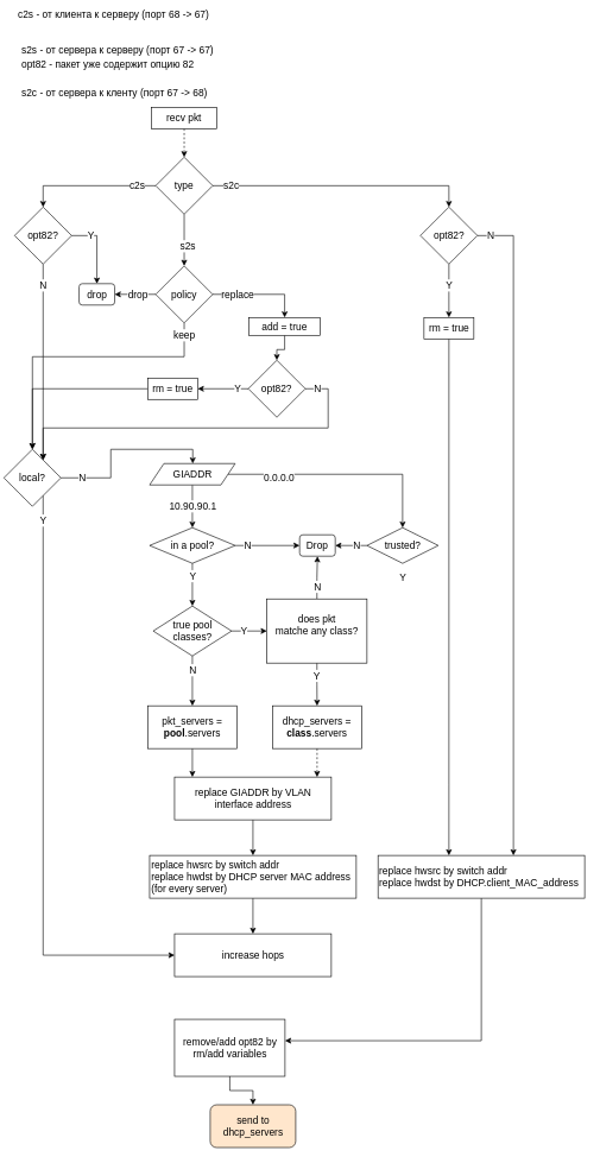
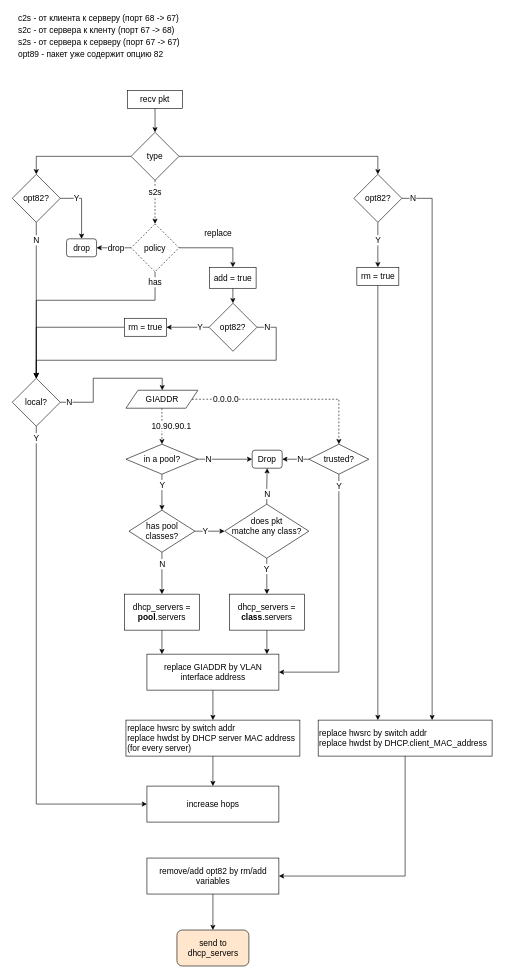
- <mxCell id="41" value="c2s - от клиента к серверу (порт 68 -&amp;gt; 67)" style="text;html=1;align=left;verticalAlign=middle;resizable=0;points=[];autosize=1;fontSize=14;" vertex="1" parent="1"><mxGeometry x="22.5" y="10" width="280" height="20" as="geometry" /></mxCell>
+ <mxCell id="41" value="c2s - от клиента к серверу (порт 68 -&amp;gt; 67)" style="text;html=1;align=left;verticalAlign=middle;resizable=0;points=[];autosize=1;fontSize=14;" vertex="1" parent="1"><mxGeometry x="27.5" y="20" width="280" height="20" as="geometry" /></mxCell>
- <mxCell id="52" value="opt82 - пакет уже содержит опцию 82" style="text;html=1;align=left;verticalAlign=middle;resizable=0;points=[];autosize=1;fontSize=14;" vertex="1" parent="1"><mxGeometry x="27.5" y="80" width="260" height="20" as="geometry" /></mxCell>
+ <mxCell id="52" value="opt89 - пакет уже содержит опцию 82" style="text;html=1;align=left;verticalAlign=middle;resizable=0;points=[];autosize=1;fontSize=14;" vertex="1" parent="1"><mxGeometry x="27.5" y="80" width="260" height="20" as="geometry" /></mxCell>
- <mxCell id="42" value="s2c - от сервера к кленту (порт 67 -&amp;gt; 68)" style="text;html=1;align=left;verticalAlign=middle;resizable=0;points=[];autosize=1;fontSize=14;" vertex="1" parent="1"><mxGeometry x="27.5" y="120" width="280" height="20" as="geometry" /></mxCell>
+ <mxCell id="42" value="s2c - от сервера к кленту (порт 67 -&amp;gt; 68)" style="text;html=1;align=left;verticalAlign=middle;resizable=0;points=[];autosize=1;fontSize=14;" vertex="1" parent="1"><mxGeometry x="27.5" y="40" width="280" height="20" as="geometry" /></mxCell>
- <mxCell id="39" style="edgeStyle=orthogonalEdgeStyle;rounded=0;orthogonalLoop=1;jettySize=auto;html=1;entryX=0.5;entryY=0;entryDx=0;entryDy=0;fontSize=14;dashed=1;" edge="1" parent="1" source="40" target="38"><mxGeometry relative="1" as="geometry" /></mxCell>
+ <mxCell id="39" style="edgeStyle=orthogonalEdgeStyle;rounded=0;orthogonalLoop=1;jettySize=auto;html=1;entryX=0.5;entryY=0;entryDx=0;entryDy=0;fontSize=14;" edge="1" parent="1" source="40" target="38"><mxGeometry relative="1" as="geometry" /></mxCell>
- <mxCell id="51" value="c2s" style="text;html=1;align=center;verticalAlign=middle;resizable=0;points=[];autosize=1;fontSize=14;labelBackgroundColor=#ffffff;labelBorderColor=none;" vertex="1" parent="1"><mxGeometry x="172" y="250" width="40" height="20" as="geometry" /></mxCell>
- <mxCell id="47" value="s2c" style="text;html=1;align=center;verticalAlign=middle;resizable=0;points=[];autosize=1;fontSize=14;labelBackgroundColor=#ffffff;labelBorderColor=none;" vertex="1" parent="1"><mxGeometry x="304" y="250" width="40" height="20" as="geometry" /></mxCell>
- <mxCell id="37" style="edgeStyle=orthogonalEdgeStyle;rounded=0;orthogonalLoop=1;jettySize=auto;html=1;fontSize=14;" edge="1" parent="1" source="38" target="61"><mxGeometry relative="1" as="geometry" /></mxCell>
+ <mxCell id="37" style="edgeStyle=orthogonalEdgeStyle;rounded=0;orthogonalLoop=1;jettySize=auto;html=1;fontSize=14;dashed=1;" edge="1" parent="1" source="38" target="61"><mxGeometry relative="1" as="geometry" /></mxCell>
- <mxCell id="62" value="s2s" style="text;html=1;align=center;verticalAlign=middle;resizable=0;points=[];autosize=1;fontSize=14;labelBackgroundColor=#ffffff;labelBorderColor=none;" vertex="1" parent="1"><mxGeometry x="243" y="335" width="40" height="20" as="geometry" /></mxCell>
+ <mxCell id="62" value="s2s" style="text;html=1;align=center;verticalAlign=middle;resizable=0;points=[];autosize=1;fontSize=14;labelBackgroundColor=#ffffff;labelBorderColor=none;" vertex="1" parent="1"><mxGeometry x="238" y="310" width="40" height="20" as="geometry" /></mxCell>
- <mxCell id="61" value="policy" style="rhombus;whiteSpace=wrap;html=1;labelBackgroundColor=none;fontSize=14;" vertex="1" parent="1"><mxGeometry x="218" y="372.5" width="80" height="80" as="geometry" /></mxCell>
+ <mxCell id="61" value="policy" style="rhombus;whiteSpace=wrap;html=1;labelBackgroundColor=none;fontSize=14;dashed=1;" vertex="1" parent="1"><mxGeometry x="218" y="372.5" width="80" height="80" as="geometry" /></mxCell>
- <mxCell id="66" value="replace" style="text;html=1;align=center;verticalAlign=middle;resizable=0;points=[];autosize=1;fontSize=14;labelBackgroundColor=#ffffff;labelBorderColor=none;" vertex="1" parent="1"><mxGeometry x="302.5" y="402.5" width="60" height="20" as="geometry" /></mxCell>
+ <mxCell id="66" value="replace" style="text;html=1;align=center;verticalAlign=middle;resizable=0;points=[];autosize=1;fontSize=14;labelBackgroundColor=#ffffff;labelBorderColor=none;" vertex="1" parent="1"><mxGeometry x="332.5" y="377.5" width="60" height="20" as="geometry" /></mxCell>
- <mxCell id="64" value="add = true" style="rounded=0;whiteSpace=wrap;html=1;labelBackgroundColor=#ffffff;fontSize=14;align=center;" vertex="1" parent="1"><mxGeometry x="349" y="445" width="100" height="25" as="geometry" /></mxCell>
+ <mxCell id="64" value="add = true" style="rounded=0;whiteSpace=wrap;html=1;labelBackgroundColor=#ffffff;fontSize=14;align=center;" vertex="1" parent="1"><mxGeometry x="349" y="445" width="77.5" height="35" as="geometry" /></mxCell>
- <mxCell id="67" value="keep" style="text;html=1;align=center;verticalAlign=middle;resizable=0;points=[];autosize=1;fontSize=14;labelBackgroundColor=#ffffff;labelBorderColor=none;" vertex="1" parent="1"><mxGeometry x="232.5" y="460" width="50" height="20" as="geometry" /></mxCell>
+ <mxCell id="67" value="has" style="text;html=1;align=center;verticalAlign=middle;resizable=0;points=[];autosize=1;fontSize=14;labelBackgroundColor=#ffffff;labelBorderColor=none;" vertex="1" parent="1"><mxGeometry x="232.5" y="460" width="50" height="20" as="geometry" /></mxCell>
- <mxCell id="2" style="edgeStyle=orthogonalEdgeStyle;rounded=0;orthogonalLoop=1;jettySize=auto;html=1;exitX=1;exitY=0.5;exitDx=0;exitDy=0;entryX=0.5;entryY=0;entryDx=0;entryDy=0;" edge="1" parent="1" source="4" target="13"><mxGeometry relative="1" as="geometry"><mxPoint x="459.5" y="760" as="targetPoint" /><Array as="points"><mxPoint x="565" y="665" /></Array></mxGeometry></mxCell>
+ <mxCell id="2" style="edgeStyle=orthogonalEdgeStyle;rounded=0;orthogonalLoop=1;jettySize=auto;html=1;exitX=1;exitY=0.5;exitDx=0;exitDy=0;entryX=0.5;entryY=0;entryDx=0;entryDy=0;dashed=1;" edge="1" parent="1" source="4" target="13"><mxGeometry relative="1" as="geometry"><mxPoint x="459.5" y="760" as="targetPoint" /><Array as="points"><mxPoint x="565" y="665" /></Array></mxGeometry></mxCell>
- <mxCell id="86" value="&lt;div&gt;local?&lt;/div&gt;" style="rhombus;whiteSpace=wrap;html=1;labelBackgroundColor=#ffffff;fontSize=14;align=center;" vertex="1" parent="1"><mxGeometry x="5" y="630" width="80" height="80" as="geometry" /></mxCell>
+ <mxCell id="86" value="&lt;div&gt;local?&lt;/div&gt;" style="rhombus;whiteSpace=wrap;html=1;labelBackgroundColor=#ffffff;fontSize=14;align=center;" vertex="1" parent="1"><mxGeometry x="20" y="630" width="80" height="80" as="geometry" /></mxCell>
- <mxCell id="14" value="0.0.0.0" style="text;html=1;align=center;verticalAlign=middle;resizable=0;points=[];autosize=1;fontSize=14;labelBackgroundColor=#ffffff;" vertex="1" parent="1"><mxGeometry x="360.5" y="660" width="60" height="20" as="geometry" /></mxCell>
+ <mxCell id="14" value="0.0.0.0" style="text;html=1;align=center;verticalAlign=middle;resizable=0;points=[];autosize=1;fontSize=14;labelBackgroundColor=#ffffff;" vertex="1" parent="1"><mxGeometry x="345.5" y="655" width="60" height="20" as="geometry" /></mxCell>
- <mxCell id="3" style="edgeStyle=orthogonalEdgeStyle;rounded=0;orthogonalLoop=1;jettySize=auto;html=1;exitX=0.5;exitY=1;exitDx=0;exitDy=0;entryX=0.5;entryY=0;entryDx=0;entryDy=0;" edge="1" parent="1" source="4" target="8"><mxGeometry relative="1" as="geometry"><mxPoint x="269.5" y="810" as="targetPoint" /></mxGeometry></mxCell>
+ <mxCell id="3" style="edgeStyle=orthogonalEdgeStyle;rounded=0;orthogonalLoop=1;jettySize=auto;html=1;exitX=0.5;exitY=1;exitDx=0;exitDy=0;entryX=0.5;entryY=0;entryDx=0;entryDy=0;dashed=1;" edge="1" parent="1" source="4" target="8"><mxGeometry relative="1" as="geometry"><mxPoint x="269.5" y="810" as="targetPoint" /></mxGeometry></mxCell>
- <mxCell id="5" value="&lt;div style=&quot;font-size: 14px;&quot;&gt;10.90.90.1&lt;/div&gt;" style="text;html=1;align=center;verticalAlign=middle;resizable=0;points=[];autosize=1;labelBackgroundColor=#ffffff;fontSize=14;" vertex="1" parent="1"><mxGeometry x="229.5" y="700" width="80" height="20" as="geometry" /></mxCell>
+ <mxCell id="5" value="&lt;div style=&quot;font-size: 14px;&quot;&gt;10.90.90.1&lt;/div&gt;" style="text;html=1;align=center;verticalAlign=middle;resizable=0;points=[];autosize=1;labelBackgroundColor=#ffffff;fontSize=14;" vertex="1" parent="1"><mxGeometry x="244.5" y="700" width="80" height="20" as="geometry" /></mxCell>
- <mxCell id="19" value="true pool classes?" style="rhombus;whiteSpace=wrap;html=1;labelBackgroundColor=none;fontSize=14;" vertex="1" parent="1"><mxGeometry x="214.5" y="850" width="110" height="70" as="geometry" /></mxCell>
+ <mxCell id="19" value="has pool classes?" style="rhombus;whiteSpace=wrap;html=1;labelBackgroundColor=none;fontSize=14;" vertex="1" parent="1"><mxGeometry x="214.5" y="850" width="110" height="70" as="geometry" /></mxCell>
- <mxCell id="22" value="does pkt&lt;div&gt; matche any class?&lt;/div&gt;&lt;div&gt;&lt;br&gt;&lt;/div&gt;" style="whiteSpace=wrap;html=1;labelBackgroundColor=none;fontSize=14;rounded=0;" vertex="1" parent="1"><mxGeometry x="374" y="840" width="140.5" height="90" as="geometry" /></mxCell>
+ <mxCell id="22" value="does pkt&lt;div&gt; matche any class?&lt;/div&gt;&lt;div&gt;&lt;br&gt;&lt;/div&gt;" style="rhombus;whiteSpace=wrap;html=1;labelBackgroundColor=none;fontSize=14;" vertex="1" parent="1"><mxGeometry x="374" y="840" width="140.5" height="90" as="geometry" /></mxCell>
- <mxCell id="28" value="pkt_servers = &lt;b&gt;pool&lt;/b&gt;.servers" style="rounded=0;whiteSpace=wrap;html=1;labelBackgroundColor=none;fontSize=14;" vertex="1" parent="1"><mxGeometry x="207" y="990" width="125" height="60" as="geometry" /></mxCell>
+ <mxCell id="28" value="dhcp_servers = &lt;b&gt;pool&lt;/b&gt;.servers" style="rounded=0;whiteSpace=wrap;html=1;labelBackgroundColor=none;fontSize=14;" vertex="1" parent="1"><mxGeometry x="207" y="990" width="125" height="60" as="geometry" /></mxCell>
- <mxCell id="29" style="edgeStyle=orthogonalEdgeStyle;rounded=0;orthogonalLoop=1;jettySize=auto;html=1;fontSize=14;dashed=1;" edge="1" parent="1" source="30" target="33"><mxGeometry relative="1" as="geometry"><mxPoint x="364.5" y="1140" as="targetPoint" /><Array as="points"><mxPoint x="445" y="1150" /><mxPoint x="445" y="1150" /></Array></mxGeometry></mxCell>
+ <mxCell id="29" style="edgeStyle=orthogonalEdgeStyle;rounded=0;orthogonalLoop=1;jettySize=auto;html=1;fontSize=14;" edge="1" parent="1" source="30" target="33"><mxGeometry relative="1" as="geometry"><mxPoint x="364.5" y="1140" as="targetPoint" /><Array as="points"><mxPoint x="445" y="1150" /><mxPoint x="445" y="1150" /></Array></mxGeometry></mxCell>
+ <mxCell id="12" style="edgeStyle=orthogonalEdgeStyle;rounded=0;orthogonalLoop=1;jettySize=auto;html=1;fontSize=14;" edge="1" parent="1" source="13" target="33"><mxGeometry relative="1" as="geometry"><mxPoint x="619.5" y="1180" as="targetPoint" /><Array as="points"><mxPoint x="565" y="1120" /></Array></mxGeometry></mxCell>
- <mxCell id="78" value="remove/add opt82 by rm/add variables" style="rounded=0;whiteSpace=wrap;html=1;labelBackgroundColor=none;fontSize=14;" vertex="1" parent="1"><mxGeometry x="244.5" y="1430" width="155" height="80" as="geometry" /></mxCell>
+ <mxCell id="78" value="remove/add opt82 by rm/add variables" style="rounded=0;whiteSpace=wrap;html=1;labelBackgroundColor=none;fontSize=14;" vertex="1" parent="1"><mxGeometry x="244.5" y="1430" width="220" height="60" as="geometry" /></mxCell>
